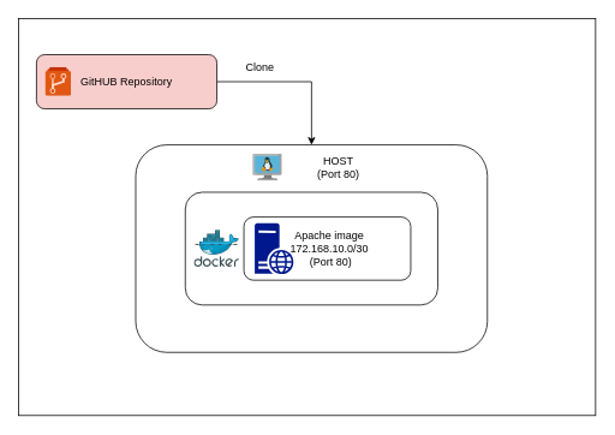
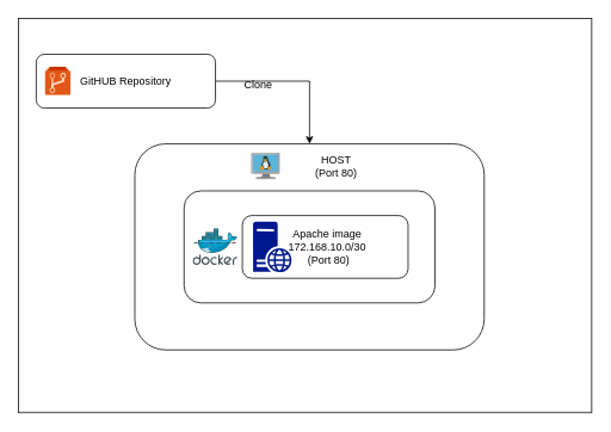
- <mxCell id="7" value="Clone" style="text;strokeColor=none;align=center;fillColor=none;html=1;verticalAlign=middle;whiteSpace=wrap;rounded=0;" vertex="1" parent="1"><mxGeometry x="258" y="60" width="60" height="30" as="geometry" /></mxCell>
+ <mxCell id="7" value="Clone" style="text;strokeColor=none;align=center;fillColor=none;html=1;verticalAlign=middle;whiteSpace=wrap;rounded=0;" vertex="1" parent="1"><mxGeometry x="258" y="80" width="60" height="30" as="geometry" /></mxCell>
- <mxCell id="4" value="GitHUB Repository" style="rounded=1;whiteSpace=wrap;html=1;fillColor=#f8cecc;" vertex="1" parent="1"><mxGeometry x="40" y="60" width="200" height="60" as="geometry" /></mxCell>
+ <mxCell id="4" value="GitHUB Repository" style="rounded=1;whiteSpace=wrap;html=1;" vertex="1" parent="1"><mxGeometry x="40" y="60" width="200" height="60" as="geometry" /></mxCell>
